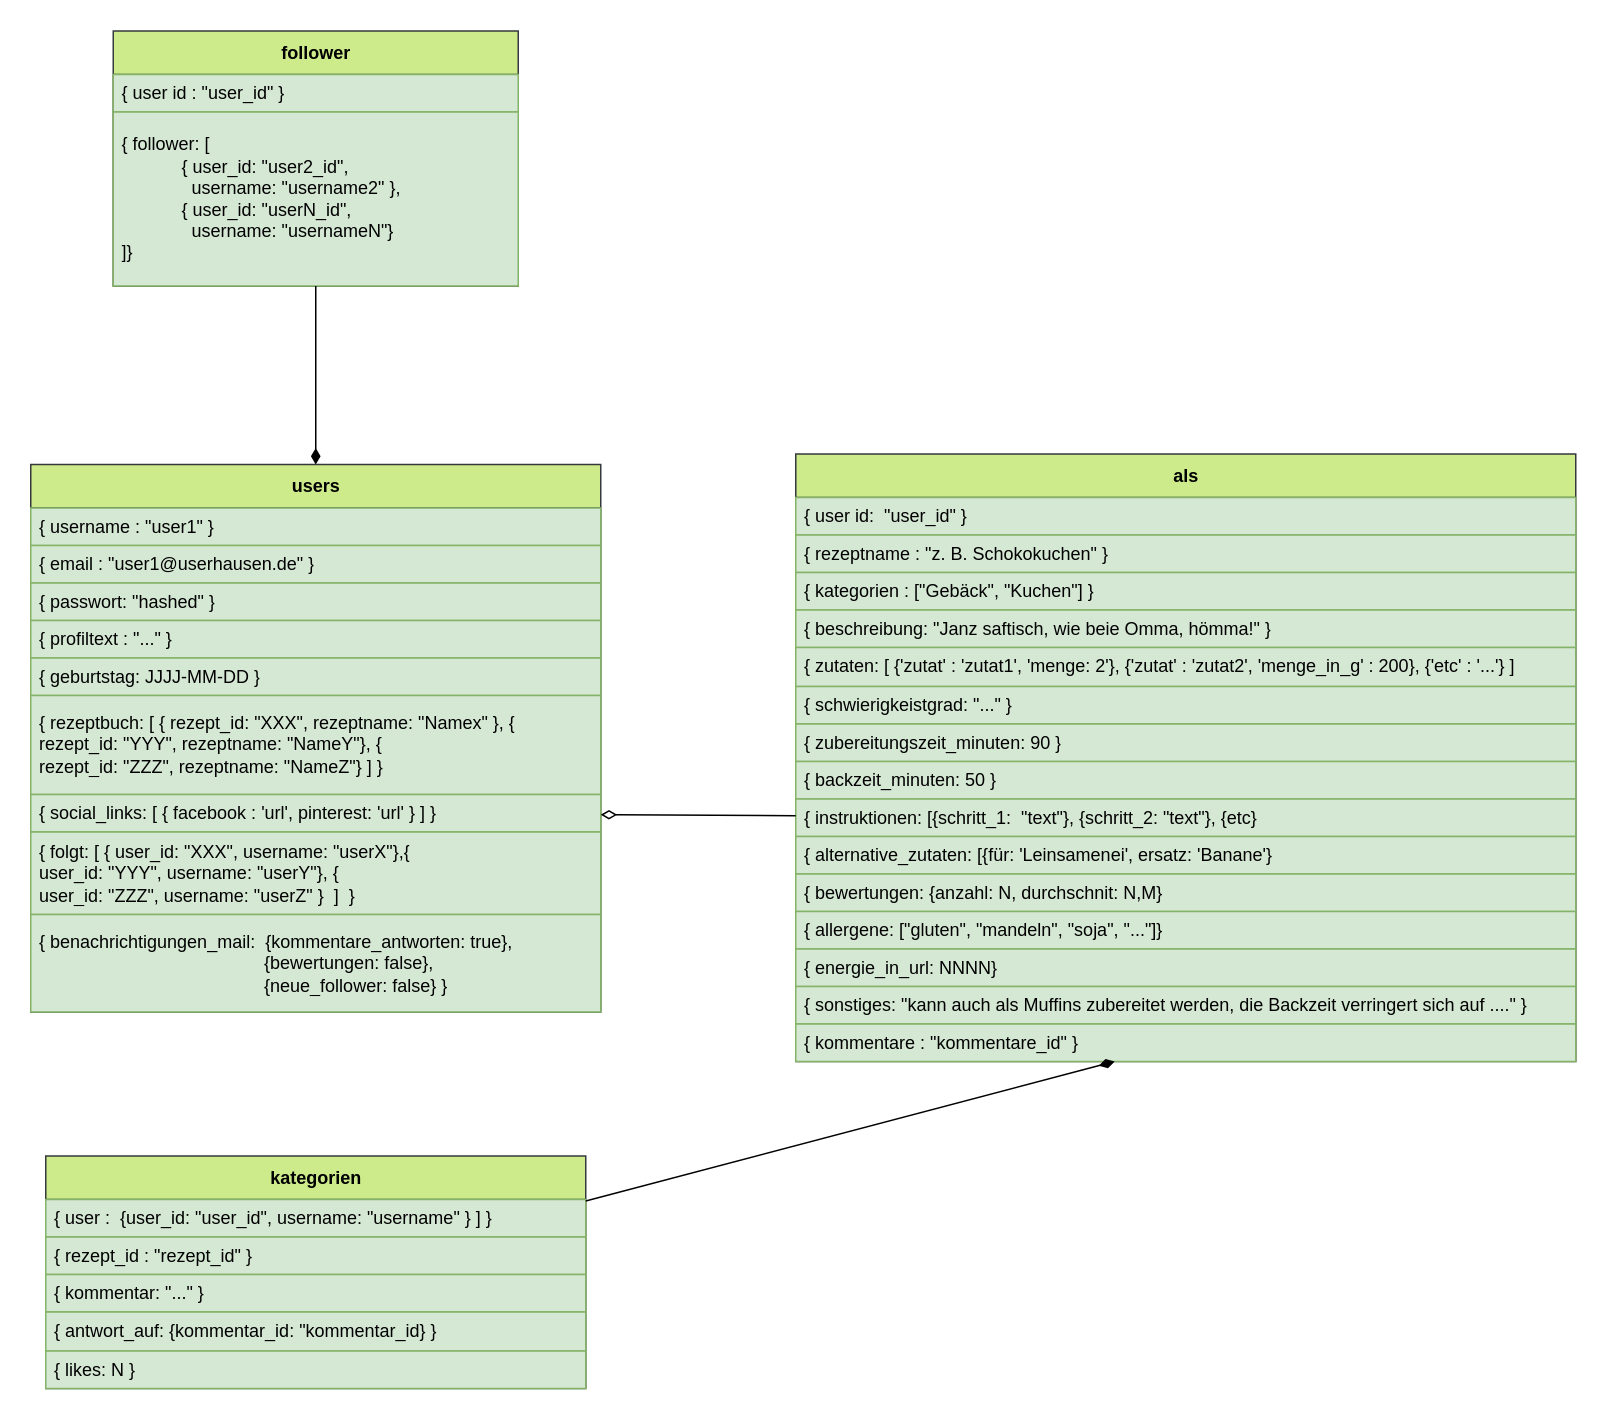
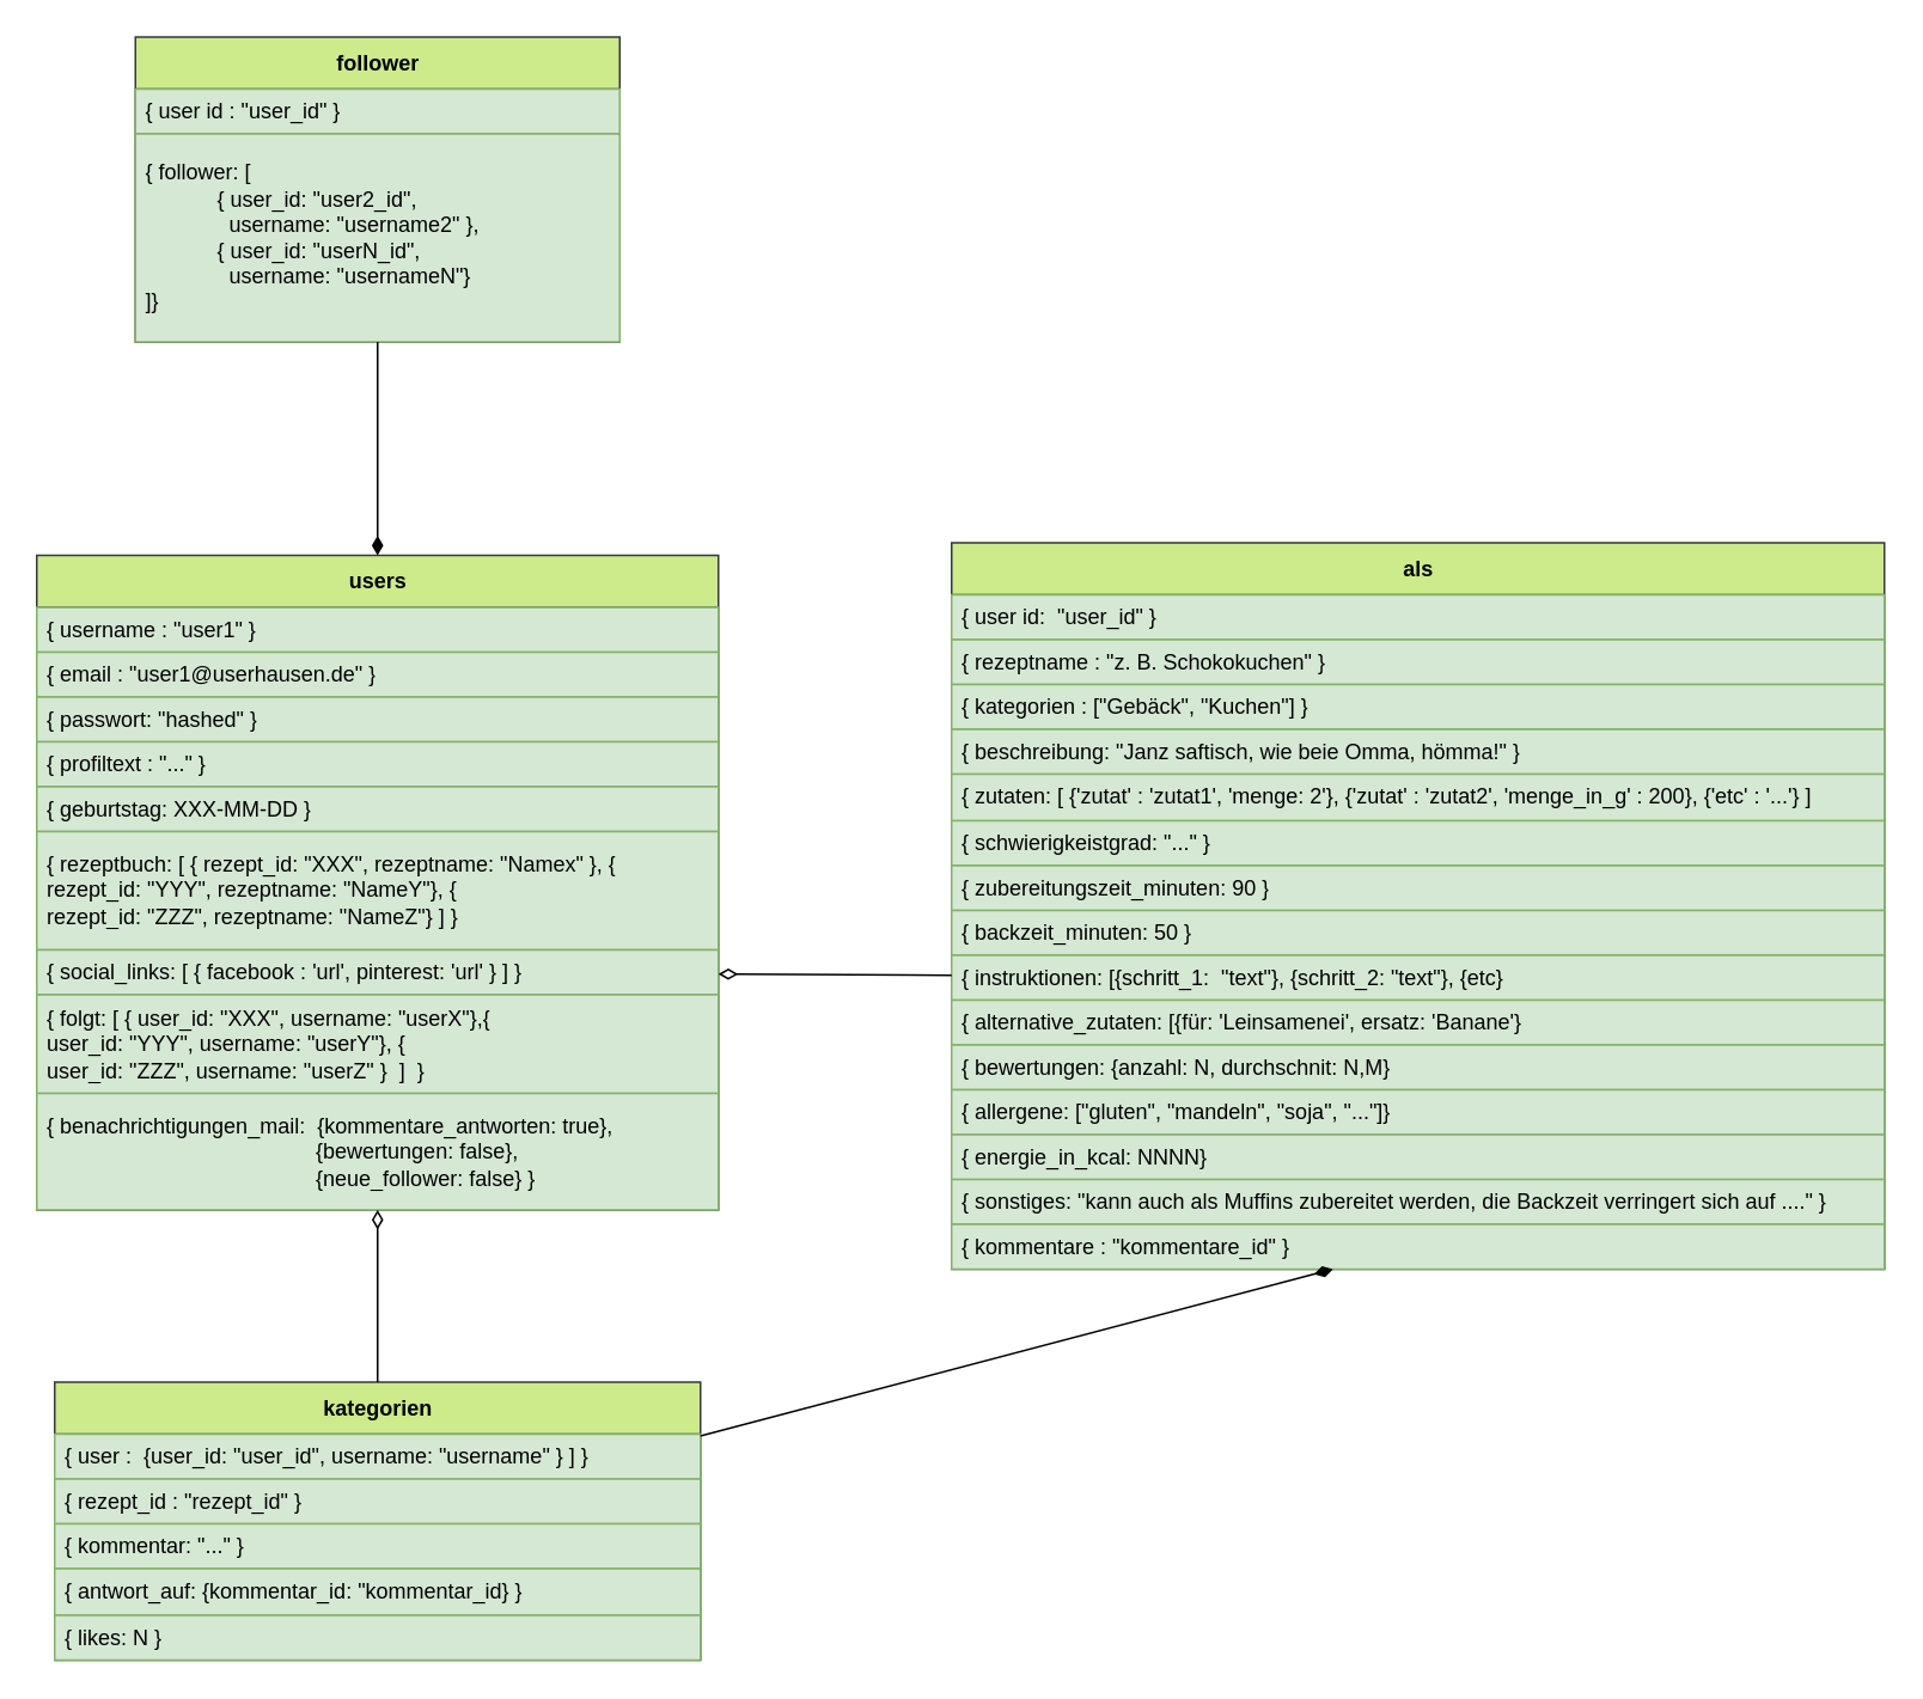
- <mxCell id="7" value="{ geburtstag: JJJJ-MM-DD }" style="text;html=1;strokeColor=#82b366;fillColor=#d5e8d4;align=left;verticalAlign=middle;spacingLeft=4;spacingRight=4;overflow=hidden;rotatable=0;points=[[0,0.5],[1,0.5]];portConstraint=eastwest;" parent="2" vertex="1"><mxGeometry y="129" width="380" height="25" as="geometry" /></mxCell>
+ <mxCell id="7" value="{ geburtstag: XXX-MM-DD }" style="text;html=1;strokeColor=#82b366;fillColor=#d5e8d4;align=left;verticalAlign=middle;spacingLeft=4;spacingRight=4;overflow=hidden;rotatable=0;points=[[0,0.5],[1,0.5]];portConstraint=eastwest;" parent="2" vertex="1"><mxGeometry y="129" width="380" height="25" as="geometry" /></mxCell>
- <mxCell id="28" value="{ energie_in_url: NNNN}" style="text;html=1;strokeColor=#82b366;fillColor=#d5e8d4;align=left;verticalAlign=middle;spacingLeft=4;spacingRight=4;overflow=hidden;rotatable=0;points=[[0,0.5],[1,0.5]];portConstraint=eastwest;" parent="15" vertex="1"><mxGeometry y="330" width="520" height="25" as="geometry" /></mxCell>
+ <mxCell id="28" value="{ energie_in_kcal: NNNN}" style="text;html=1;strokeColor=#82b366;fillColor=#d5e8d4;align=left;verticalAlign=middle;spacingLeft=4;spacingRight=4;overflow=hidden;rotatable=0;points=[[0,0.5],[1,0.5]];portConstraint=eastwest;" parent="15" vertex="1"><mxGeometry y="330" width="520" height="25" as="geometry" /></mxCell>
+ <mxCell id="38" value="" style="endArrow=none;startArrow=diamondThin;endFill=0;startFill=0;html=1;verticalAlign=bottom;labelBackgroundColor=none;strokeWidth=1;startSize=8;endSize=8;" parent="1" source="11" target="31" edge="1"><mxGeometry width="160" relative="1" as="geometry"><mxPoint x="210" y="670" as="sourcePoint" /><mxPoint x="670" y="780" as="targetPoint" /></mxGeometry></mxCell>
